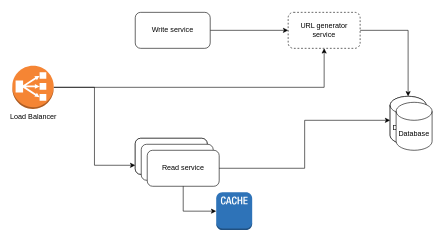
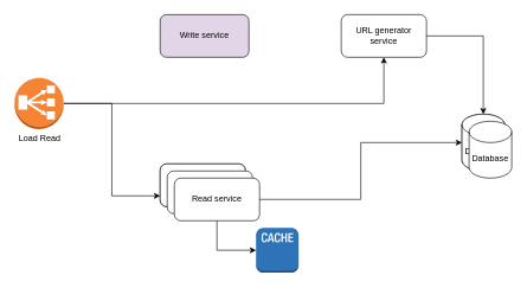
- <mxCell id="6" value="Write service" style="rounded=1;whiteSpace=wrap;html=1;" vertex="1" parent="1"><mxGeometry x="225" y="20" width="125" height="60" as="geometry" /></mxCell>
+ <mxCell id="6" value="Write service" style="rounded=1;whiteSpace=wrap;html=1;fillColor=#e1d5e7;" vertex="1" parent="1"><mxGeometry x="225" y="20" width="125" height="60" as="geometry" /></mxCell>
- <mxCell id="5" style="edgeStyle=orthogonalEdgeStyle;rounded=0;orthogonalLoop=1;jettySize=auto;html=1;entryX=0;entryY=0.5;entryDx=0;entryDy=0;" edge="1" parent="1" source="6" target="8"><mxGeometry relative="1" as="geometry" /></mxCell>
- <mxCell id="8" value="URL generator service" style="rounded=1;whiteSpace=wrap;html=1;dashed=1;" vertex="1" parent="1"><mxGeometry x="480" y="20" width="120" height="60" as="geometry" /></mxCell>
+ <mxCell id="8" value="URL generator service" style="rounded=1;whiteSpace=wrap;html=1;" vertex="1" parent="1"><mxGeometry x="480" y="20" width="120" height="60" as="geometry" /></mxCell>
- <mxCell id="4" value="Load Balancer" style="outlineConnect=0;dashed=0;verticalLabelPosition=bottom;verticalAlign=top;align=center;html=1;shape=mxgraph.aws3.classic_load_balancer;fillColor=#F58534;gradientColor=none;" vertex="1" parent="1"><mxGeometry x="20" y="109" width="69" height="72" as="geometry" /></mxCell>
+ <mxCell id="4" value="Load Read" style="outlineConnect=0;dashed=0;verticalLabelPosition=bottom;verticalAlign=top;align=center;html=1;shape=mxgraph.aws3.classic_load_balancer;fillColor=#F58534;gradientColor=none;" vertex="1" parent="1"><mxGeometry x="20" y="109" width="69" height="72" as="geometry" /></mxCell>
